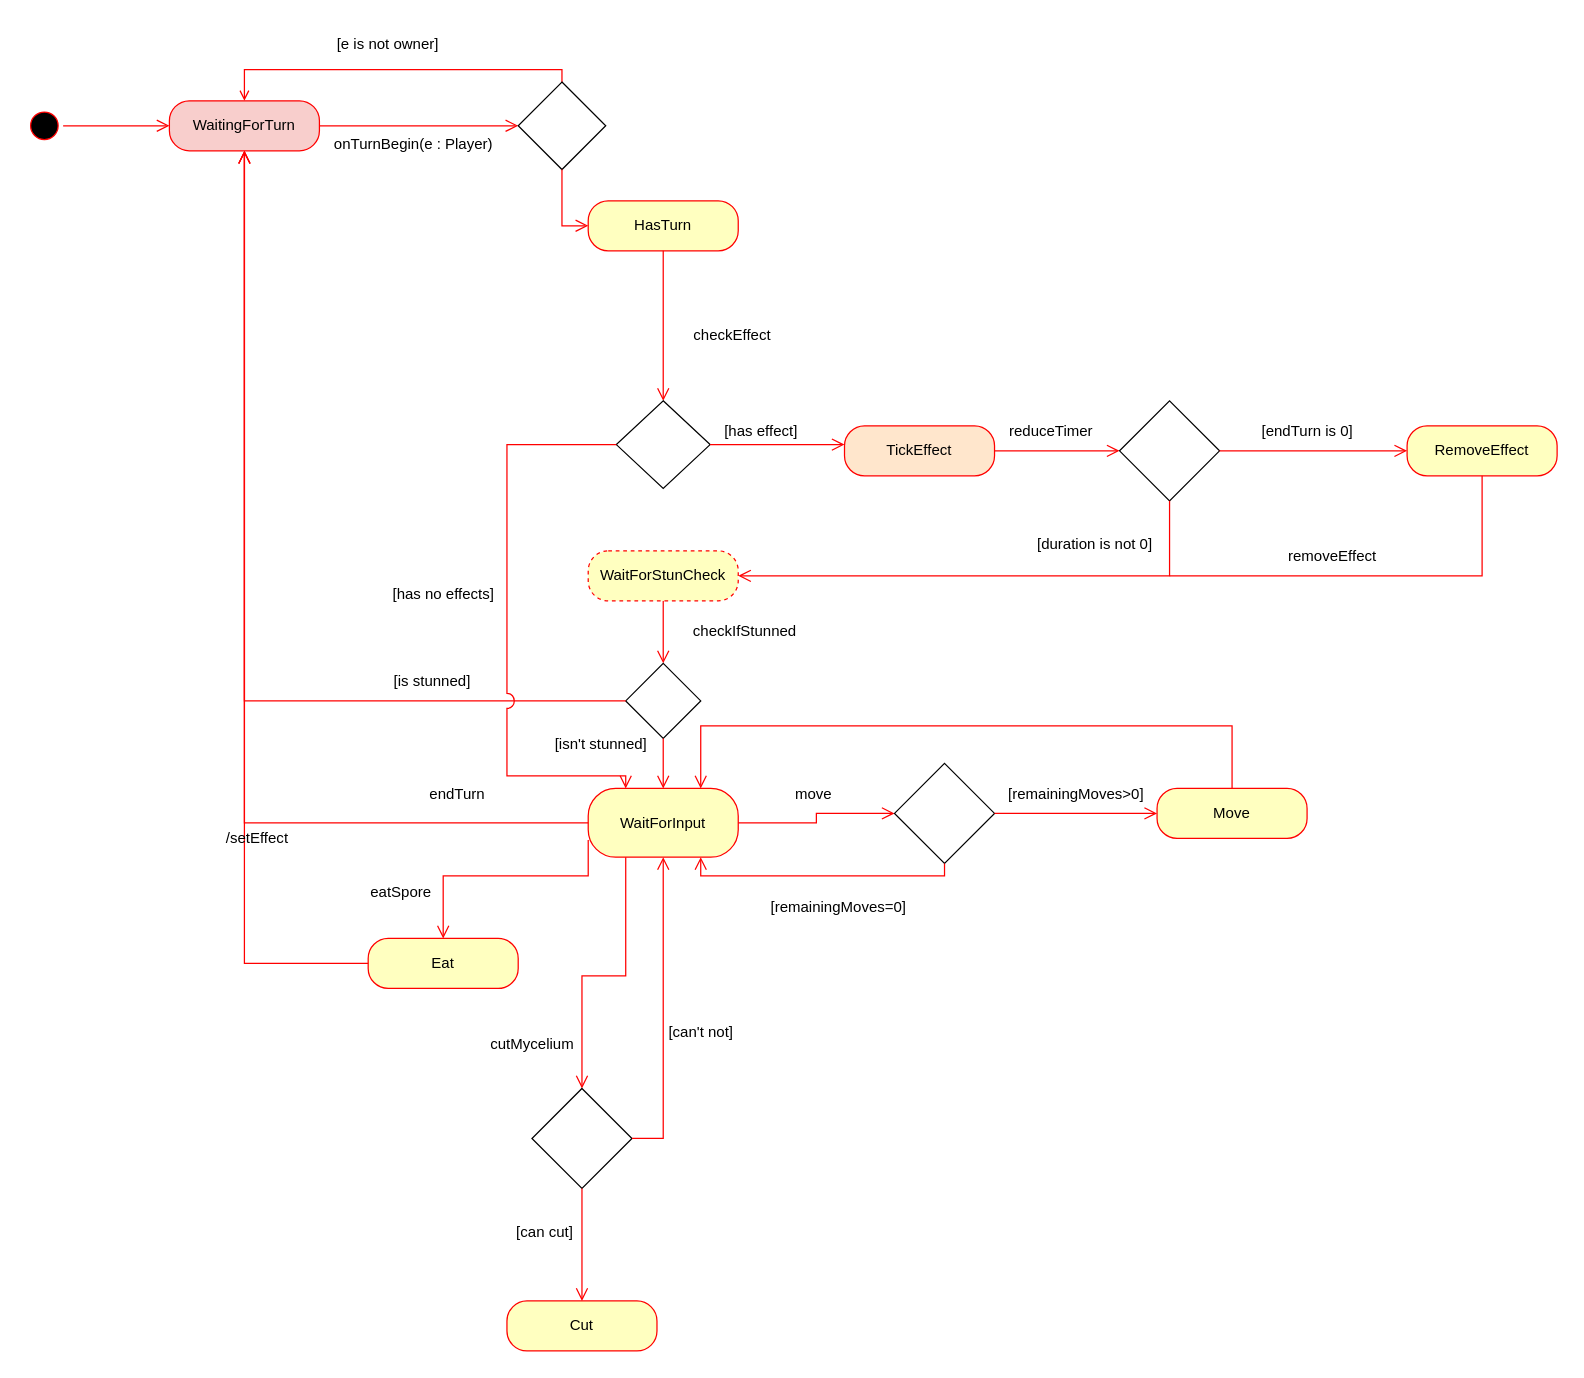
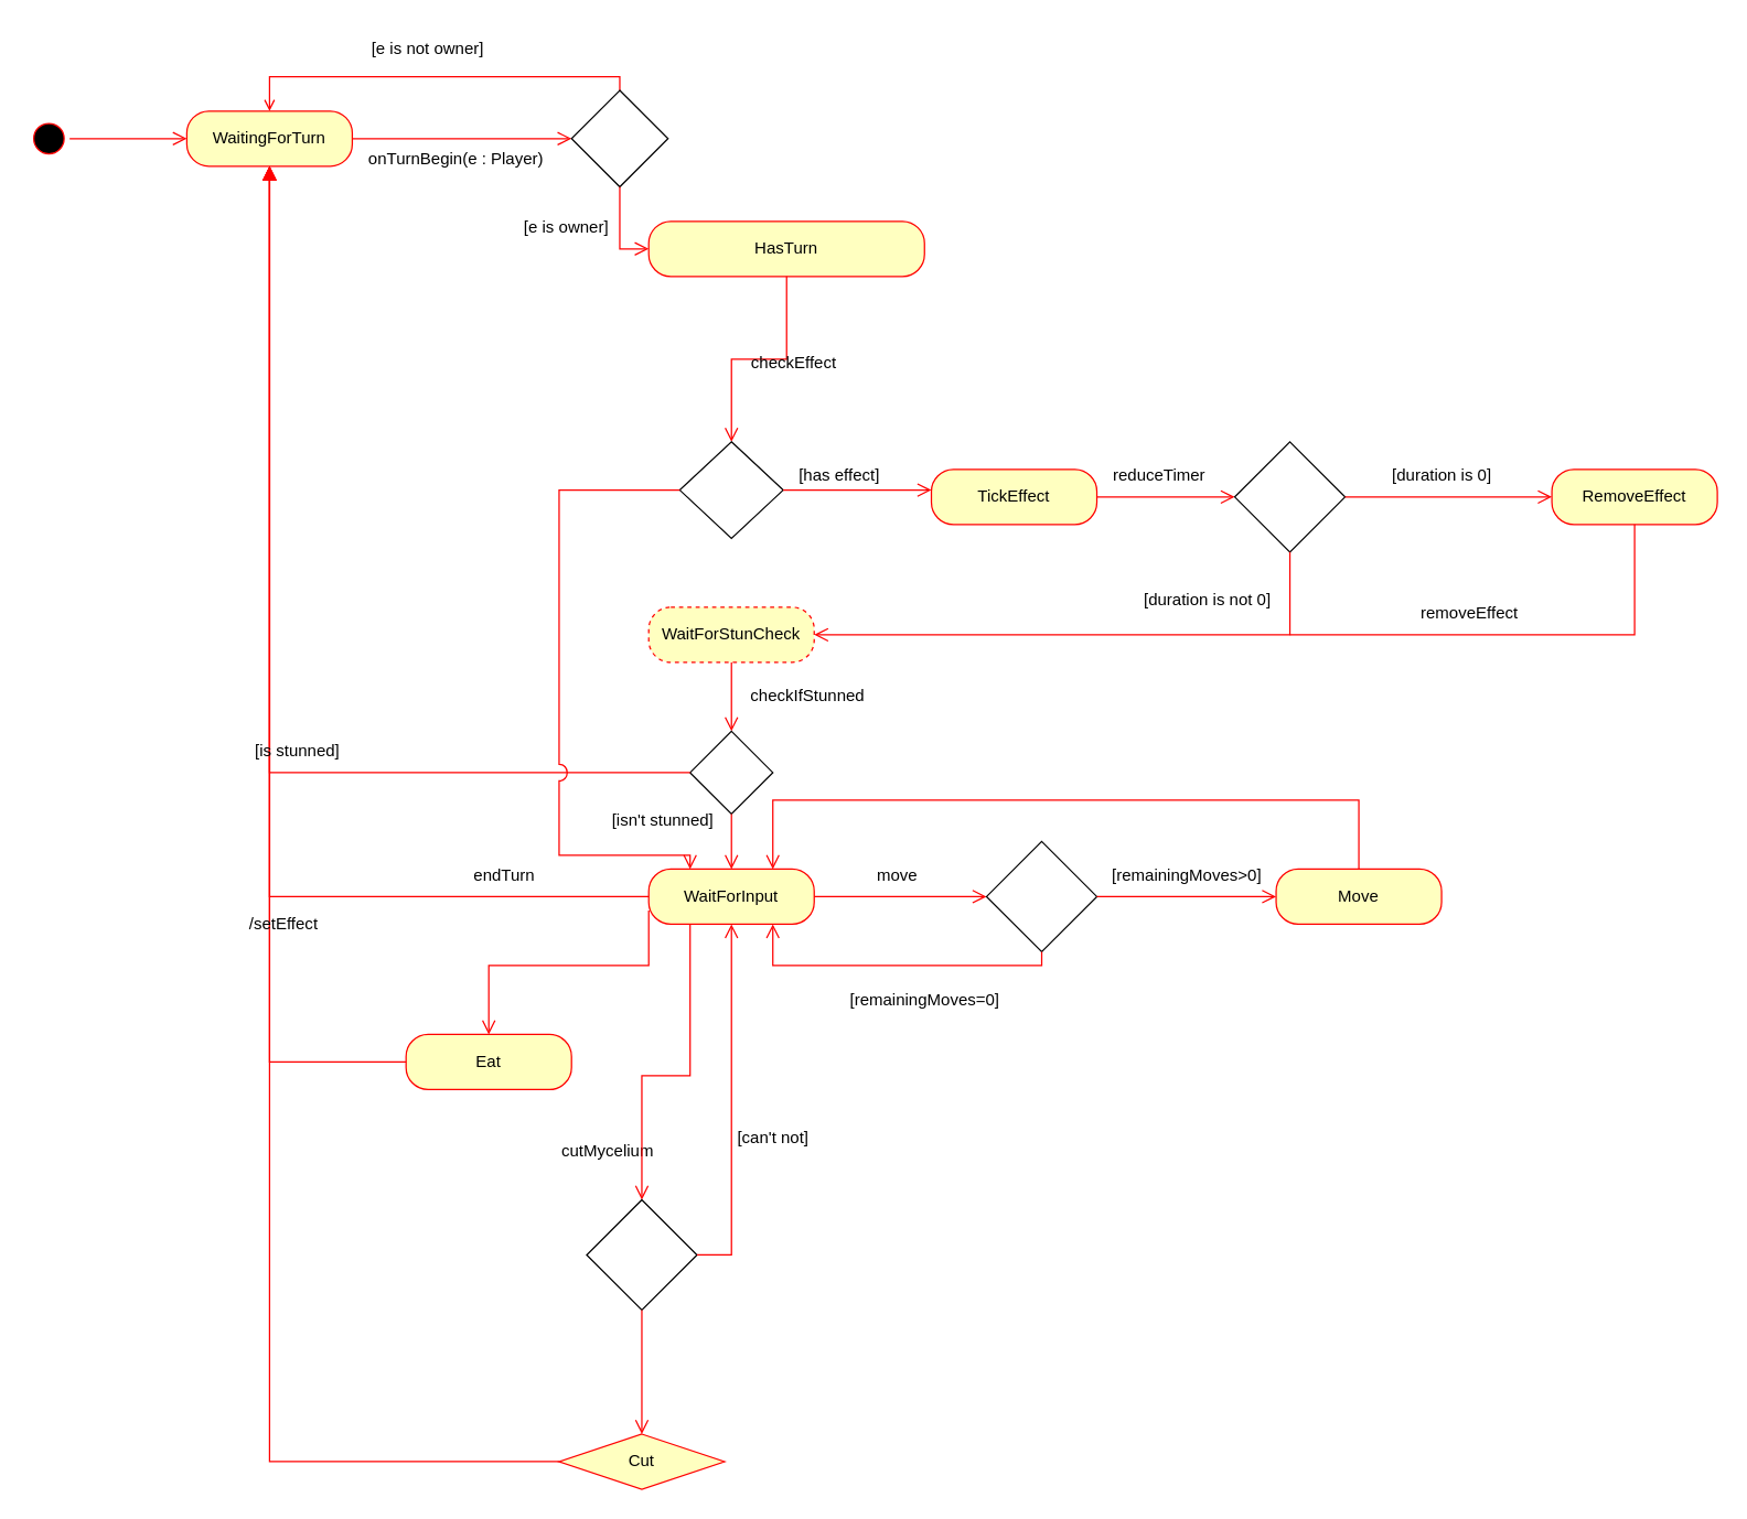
- <mxCell id="9" value="&lt;div&gt;WaitingForTurn&lt;/div&gt;" style="rounded=1;whiteSpace=wrap;html=1;arcSize=40;fontColor=#000000;fillColor=#f8cecc;strokeColor=#ff0000;" vertex="1" parent="1"><mxGeometry x="135" y="80" width="120" height="40" as="geometry" /></mxCell>
+ <mxCell id="9" value="&lt;div&gt;WaitingForTurn&lt;/div&gt;" style="rounded=1;whiteSpace=wrap;html=1;arcSize=40;fontColor=#000000;fillColor=#ffffc0;strokeColor=#ff0000;" vertex="1" parent="1"><mxGeometry x="135" y="80" width="120" height="40" as="geometry" /></mxCell>
+ <mxCell id="6" value="[e is owner]" style="text;html=1;align=center;verticalAlign=middle;resizable=0;points=[];autosize=1;strokeColor=none;fillColor=none;" vertex="1" parent="1"><mxGeometry x="370" y="150" width="80" height="30" as="geometry" /></mxCell>
- <mxCell id="37" value="HasTurn" style="rounded=1;whiteSpace=wrap;html=1;arcSize=40;fontColor=#000000;fillColor=#ffffc0;strokeColor=#ff0000;" vertex="1" parent="1"><mxGeometry x="470" y="160" width="120" height="40" as="geometry" /></mxCell>
+ <mxCell id="37" value="HasTurn" style="rounded=1;whiteSpace=wrap;html=1;arcSize=40;fontColor=#000000;fillColor=#ffffc0;strokeColor=#ff0000;" vertex="1" parent="1"><mxGeometry x="470" y="160" width="200" height="40" as="geometry" /></mxCell>
- <mxCell id="48" value="checkEffect" style="text;html=1;align=center;verticalAlign=middle;resizable=0;points=[];autosize=1;strokeColor=none;fillColor=none;" vertex="1" parent="1"><mxGeometry x="540" y="253" width="90" height="30" as="geometry" /></mxCell>
+ <mxCell id="48" value="checkEffect" style="text;html=1;align=center;verticalAlign=middle;resizable=0;points=[];autosize=1;strokeColor=none;fillColor=none;" vertex="1" parent="1"><mxGeometry x="530" y="248" width="90" height="30" as="geometry" /></mxCell>
- <mxCell id="59" value="[endTurn is 0]" style="text;html=1;align=center;verticalAlign=middle;resizable=0;points=[];autosize=1;strokeColor=none;fillColor=none;" vertex="1" parent="1"><mxGeometry x="995" y="330" width="100" height="30" as="geometry" /></mxCell>
+ <mxCell id="59" value="[duration is 0]" style="text;html=1;align=center;verticalAlign=middle;resizable=0;points=[];autosize=1;strokeColor=none;fillColor=none;" vertex="1" parent="1"><mxGeometry x="995" y="330" width="100" height="30" as="geometry" /></mxCell>
- <mxCell id="54" value="&lt;div&gt;TickEffect&lt;/div&gt;" style="rounded=1;whiteSpace=wrap;html=1;arcSize=40;fontColor=#000000;fillColor=#ffe6cc;strokeColor=#ff0000;" vertex="1" parent="1"><mxGeometry x="675" y="340" width="120" height="40" as="geometry" /></mxCell>
+ <mxCell id="54" value="&lt;div&gt;TickEffect&lt;/div&gt;" style="rounded=1;whiteSpace=wrap;html=1;arcSize=40;fontColor=#000000;fillColor=#ffffc0;strokeColor=#ff0000;" vertex="1" parent="1"><mxGeometry x="675" y="340" width="120" height="40" as="geometry" /></mxCell>
- <mxCell id="51" value="[has no effects]" style="text;html=1;align=center;verticalAlign=middle;resizable=0;points=[];autosize=1;strokeColor=none;fillColor=none;" vertex="1" parent="1"><mxGeometry x="304" y="460" width="100" height="30" as="geometry" /></mxCell>
- <mxCell id="40" value="checkIfStunned" style="text;html=1;align=center;verticalAlign=middle;resizable=0;points=[];autosize=1;strokeColor=none;fillColor=none;" vertex="1" parent="1"><mxGeometry x="540" y="490" width="110" height="30" as="geometry" /></mxCell>
+ <mxCell id="40" value="checkIfStunned" style="text;html=1;align=center;verticalAlign=middle;resizable=0;points=[];autosize=1;strokeColor=none;fillColor=none;" vertex="1" parent="1"><mxGeometry x="530" y="490" width="110" height="30" as="geometry" /></mxCell>
- <mxCell id="44" value="[is stunned]" style="text;html=1;align=center;verticalAlign=middle;resizable=0;points=[];autosize=1;strokeColor=none;fillColor=none;" vertex="1" parent="1"><mxGeometry x="305" y="530" width="80" height="30" as="geometry" /></mxCell>
+ <mxCell id="44" value="[is stunned]" style="text;html=1;align=center;verticalAlign=middle;resizable=0;points=[];autosize=1;strokeColor=none;fillColor=none;" vertex="1" parent="1"><mxGeometry x="175" y="530" width="80" height="30" as="geometry" /></mxCell>
- <mxCell id="11" value="&lt;div&gt;WaitForInput&lt;/div&gt;" style="rounded=1;whiteSpace=wrap;html=1;arcSize=40;fontColor=#000000;fillColor=#ffffc0;strokeColor=#ff0000;" vertex="1" parent="1"><mxGeometry x="470" y="630" width="120" height="55" as="geometry" /></mxCell>
+ <mxCell id="11" value="&lt;div&gt;WaitForInput&lt;/div&gt;" style="rounded=1;whiteSpace=wrap;html=1;arcSize=40;fontColor=#000000;fillColor=#ffffc0;strokeColor=#ff0000;" vertex="1" parent="1"><mxGeometry x="470" y="630" width="120" height="40" as="geometry" /></mxCell>
- <mxCell id="17" value="eatSpore" style="text;html=1;align=center;verticalAlign=middle;resizable=0;points=[];autosize=1;strokeColor=none;fillColor=none;" vertex="1" parent="1"><mxGeometry x="285" y="698" width="70" height="30" as="geometry" /></mxCell>
- <mxCell id="15" value="" style="edgeStyle=orthogonalEdgeStyle;html=1;verticalAlign=bottom;endArrow=open;endSize=8;strokeColor=#ff0000;rounded=0;" edge="1" parent="1" source="14" target="9"><mxGeometry relative="1" as="geometry"><mxPoint x="423" y="800" as="targetPoint" /></mxGeometry></mxCell>
+ <mxCell id="15" value="" style="edgeStyle=orthogonalEdgeStyle;html=1;verticalAlign=bottom;endArrow=block;endSize=8;strokeColor=#ff0000;rounded=0;" edge="1" parent="1" source="14" target="9"><mxGeometry relative="1" as="geometry"><mxPoint x="423" y="800" as="targetPoint" /></mxGeometry></mxCell>
- <mxCell id="28" value="cutMycelium" style="text;html=1;align=center;verticalAlign=middle;resizable=0;points=[];autosize=1;strokeColor=none;fillColor=none;" vertex="1" parent="1"><mxGeometry x="380" y="820" width="90" height="30" as="geometry" /></mxCell>
+ <mxCell id="28" value="cutMycelium" style="text;html=1;align=center;verticalAlign=middle;resizable=0;points=[];autosize=1;strokeColor=none;fillColor=none;" vertex="1" parent="1"><mxGeometry x="395" y="820" width="90" height="30" as="geometry" /></mxCell>
- <mxCell id="35" value="[can cut]" style="text;html=1;align=center;verticalAlign=middle;resizable=0;points=[];autosize=1;strokeColor=none;fillColor=none;" vertex="1" parent="1"><mxGeometry x="400" y="970" width="70" height="30" as="geometry" /></mxCell>
+ <mxCell id="27" value="" style="edgeStyle=orthogonalEdgeStyle;html=1;verticalAlign=bottom;endArrow=open;endSize=8;strokeColor=#ff0000;rounded=0;" edge="1" parent="1" source="26" target="9"><mxGeometry relative="1" as="geometry"><mxPoint x="455" y="930" as="targetPoint" /></mxGeometry></mxCell>
- <mxCell id="26" value="Cut" style="rounded=1;whiteSpace=wrap;html=1;arcSize=40;fontColor=#000000;fillColor=#ffffc0;strokeColor=#ff0000;" vertex="1" parent="1"><mxGeometry x="405" y="1040" width="120" height="40" as="geometry" /></mxCell>
+ <mxCell id="26" value="Cut" style="rhombus;whiteSpace=wrap;html=1;arcSize=40;fontColor=#000000;fillColor=#ffffc0;strokeColor=#ff0000;" vertex="1" parent="1"><mxGeometry x="405" y="1040" width="120" height="40" as="geometry" /></mxCell>
